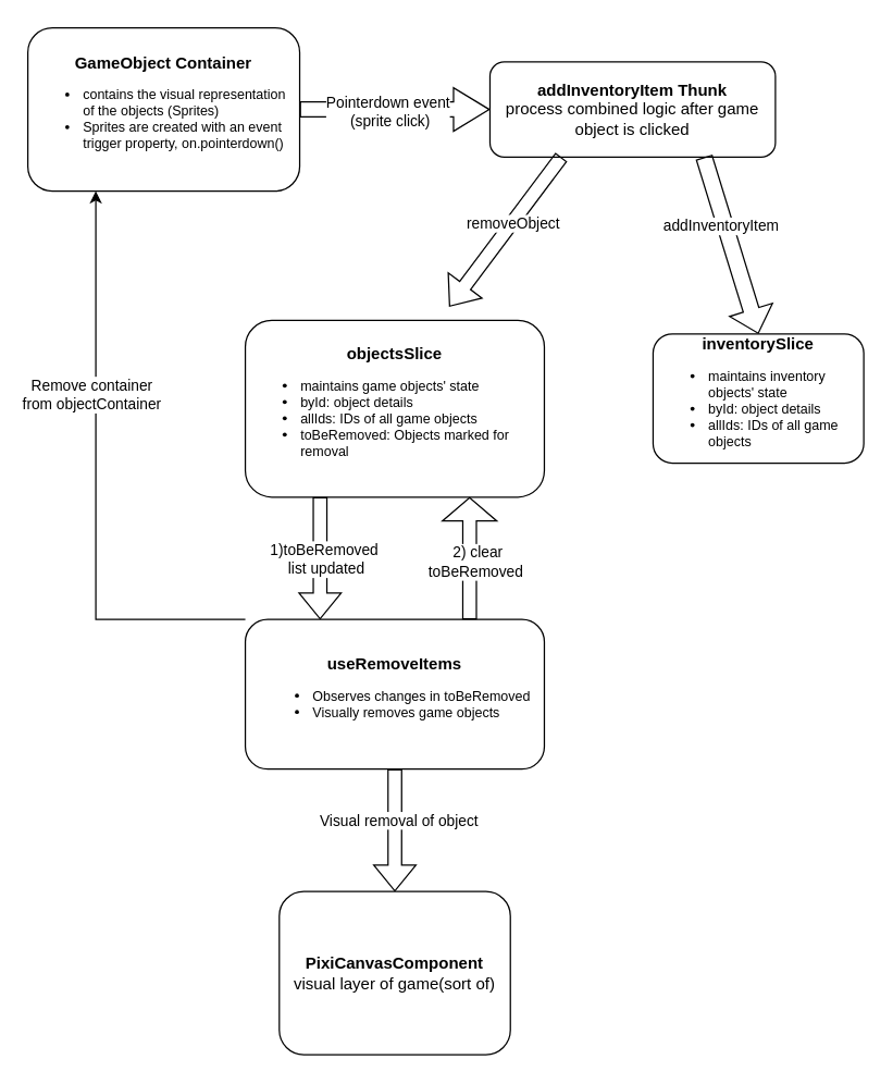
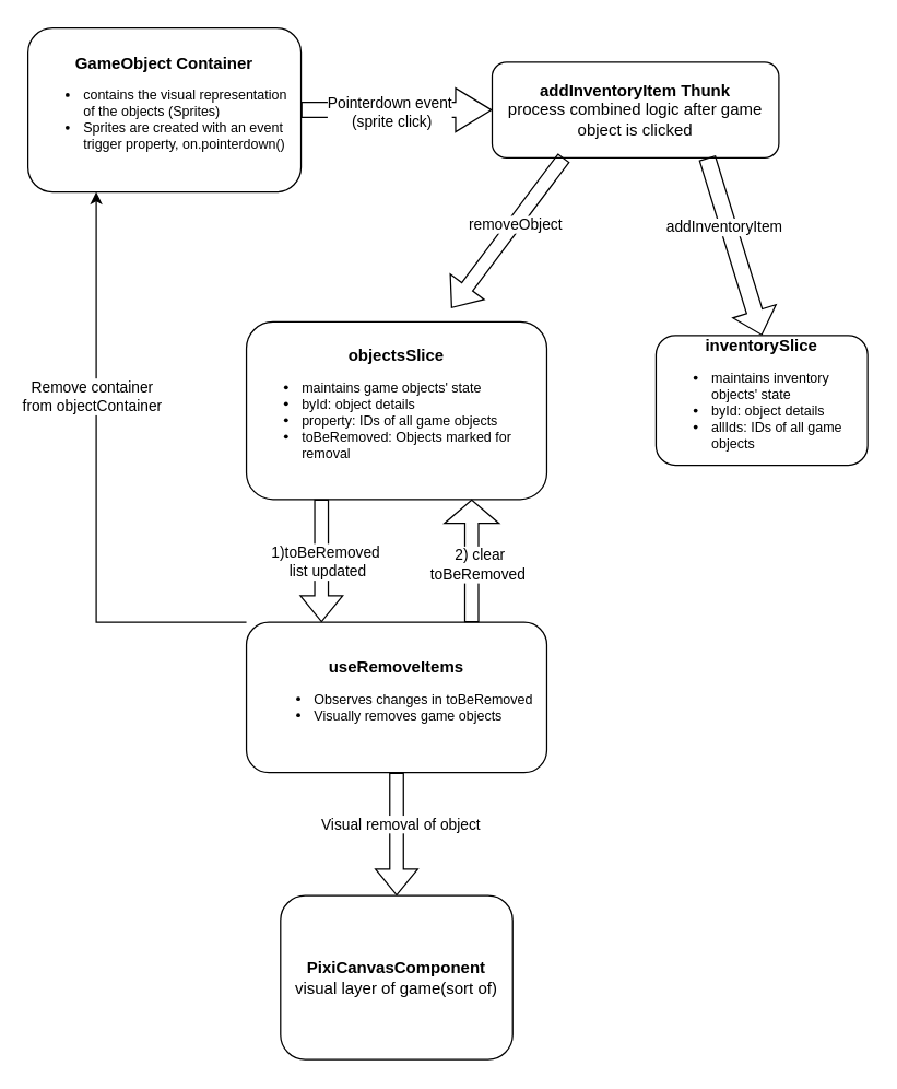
- <mxCell id="10" value="&lt;b&gt;objectsSlice&lt;/b&gt;&lt;br&gt;&lt;div style=&quot;text-align: left; font-size: 10px;&quot;&gt;&lt;ul&gt;&lt;li&gt;&lt;span style=&quot;background-color: initial;&quot;&gt;&lt;font style=&quot;font-size: 10px;&quot;&gt;maintains game objects' state&lt;/font&gt;&lt;/span&gt;&lt;/li&gt;&lt;li&gt;&lt;span style=&quot;background-color: initial;&quot;&gt;byId: object details&lt;/span&gt;&lt;br&gt;&lt;/li&gt;&lt;li&gt;&lt;span style=&quot;background-color: initial;&quot;&gt;allIds: IDs of all game objects&lt;/span&gt;&lt;/li&gt;&lt;li&gt;&lt;span style=&quot;background-color: initial;&quot;&gt;toBeRemoved: Objects marked for removal&lt;/span&gt;&lt;/li&gt;&lt;/ul&gt;&lt;/div&gt;" style="rounded=1;whiteSpace=wrap;html=1;" vertex="1" parent="1"><mxGeometry x="180" y="235" width="220" height="130" as="geometry" /></mxCell>
+ <mxCell id="10" value="&lt;b&gt;objectsSlice&lt;/b&gt;&lt;br&gt;&lt;div style=&quot;text-align: left; font-size: 10px;&quot;&gt;&lt;ul&gt;&lt;li&gt;&lt;span style=&quot;background-color: initial;&quot;&gt;&lt;font style=&quot;font-size: 10px;&quot;&gt;maintains game objects' state&lt;/font&gt;&lt;/span&gt;&lt;/li&gt;&lt;li&gt;&lt;span style=&quot;background-color: initial;&quot;&gt;byId: object details&lt;/span&gt;&lt;br&gt;&lt;/li&gt;&lt;li&gt;&lt;span style=&quot;background-color: initial;&quot;&gt;property: IDs of all game objects&lt;/span&gt;&lt;/li&gt;&lt;li&gt;&lt;span style=&quot;background-color: initial;&quot;&gt;toBeRemoved: Objects marked for removal&lt;/span&gt;&lt;/li&gt;&lt;/ul&gt;&lt;/div&gt;" style="rounded=1;whiteSpace=wrap;html=1;" vertex="1" parent="1"><mxGeometry x="180" y="235" width="220" height="130" as="geometry" /></mxCell>
